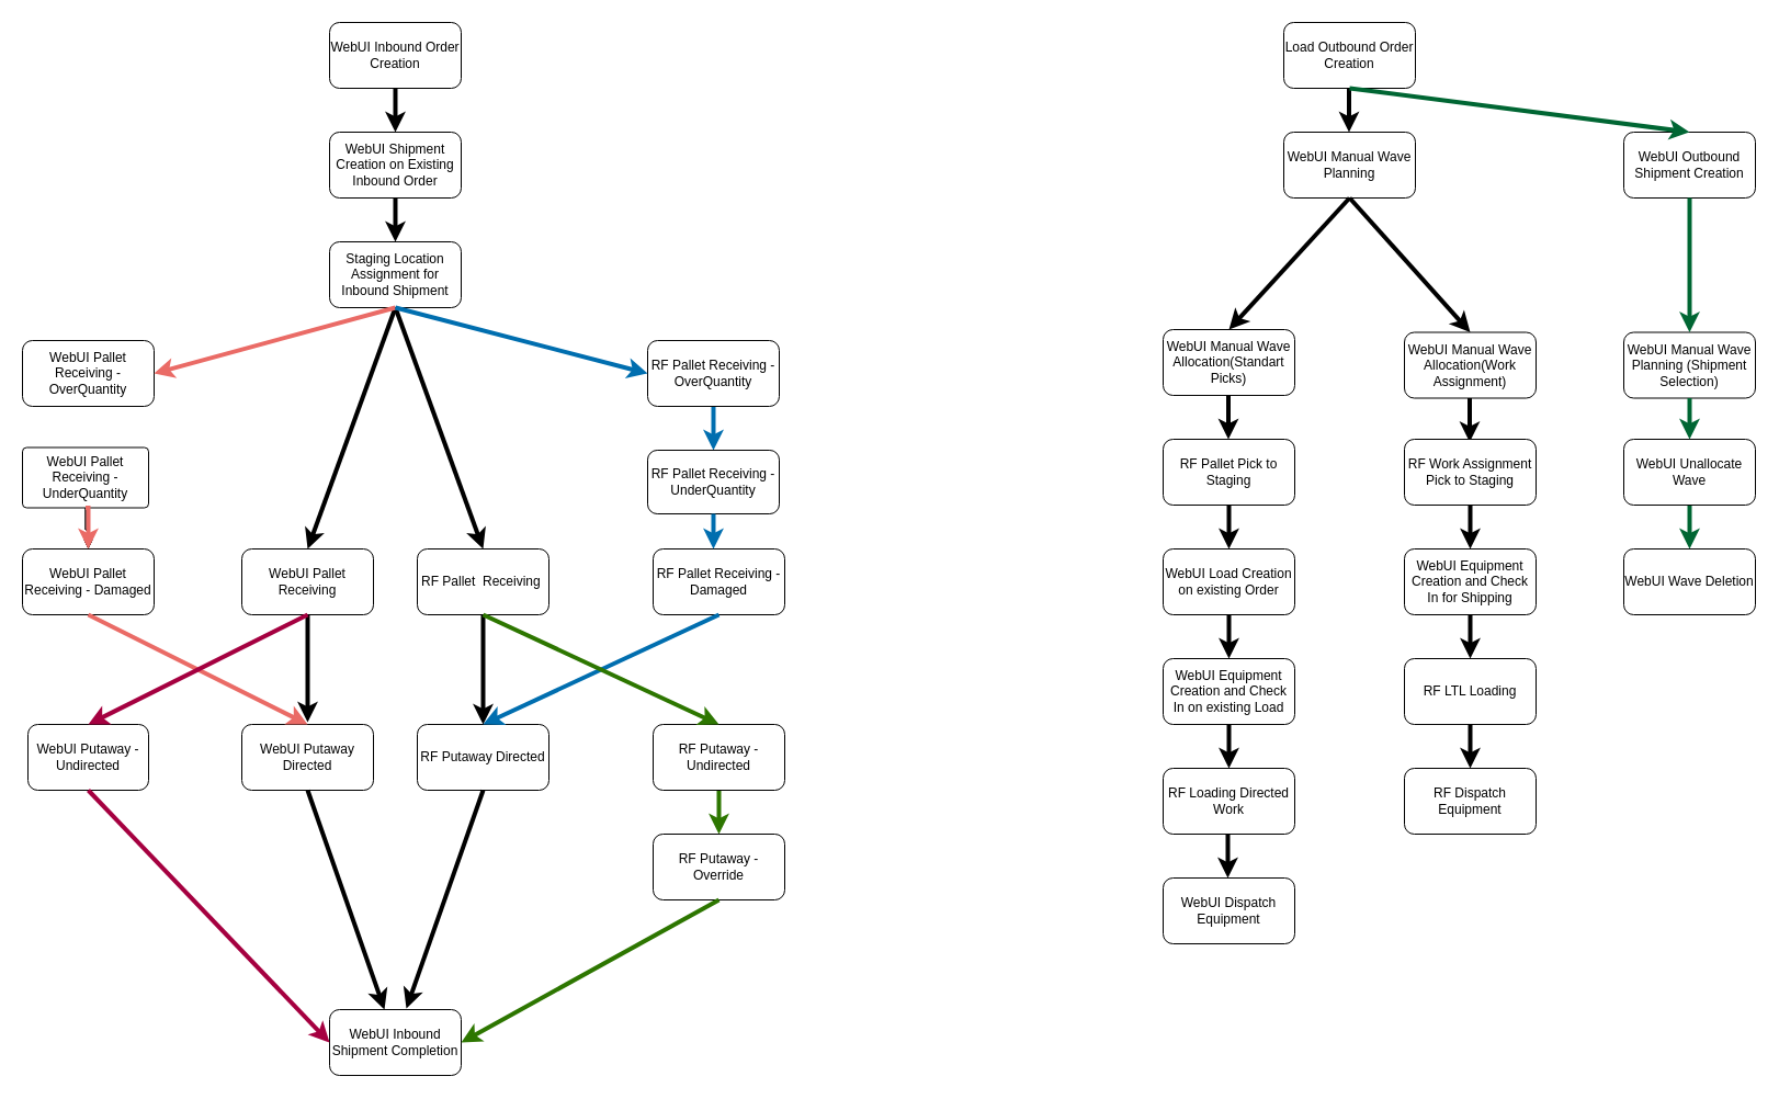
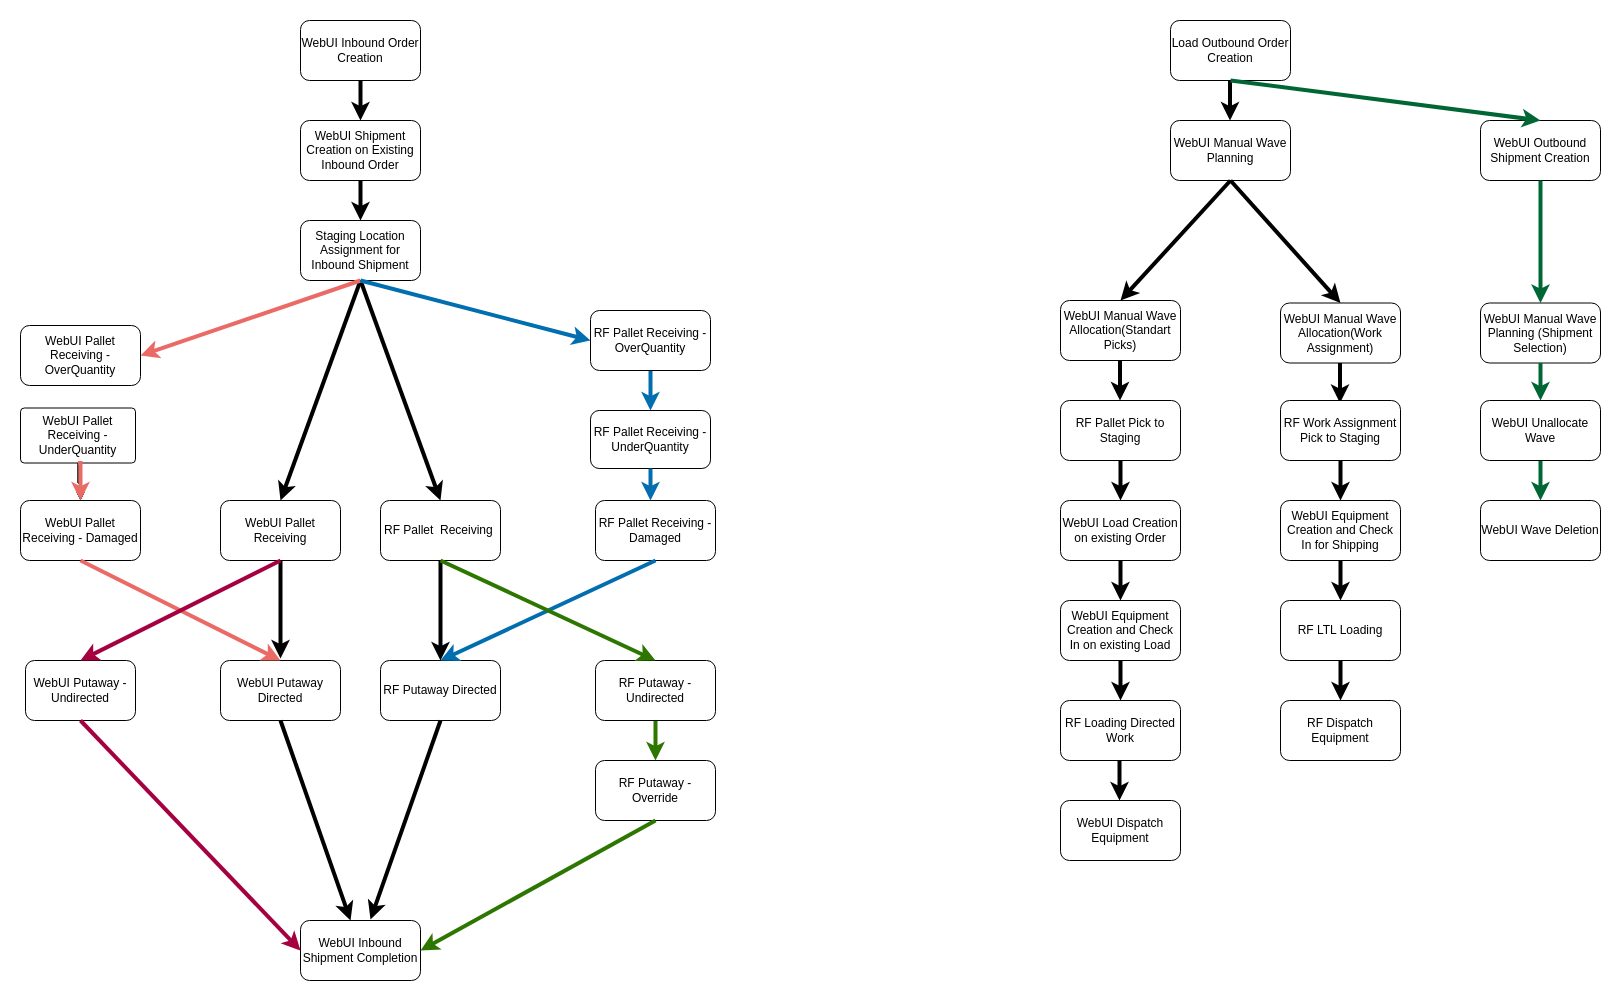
- <mxCell id="6" value="WebUI Pallet Receiving - OverQuantity" style="rounded=1;whiteSpace=wrap;html=1;" parent="1" vertex="1"><mxGeometry x="20" y="310" width="120" height="60" as="geometry" /></mxCell>
+ <mxCell id="6" value="WebUI Pallet Receiving - OverQuantity" style="rounded=1;whiteSpace=wrap;html=1;" parent="1" vertex="1"><mxGeometry x="20" y="325" width="120" height="60" as="geometry" /></mxCell>
